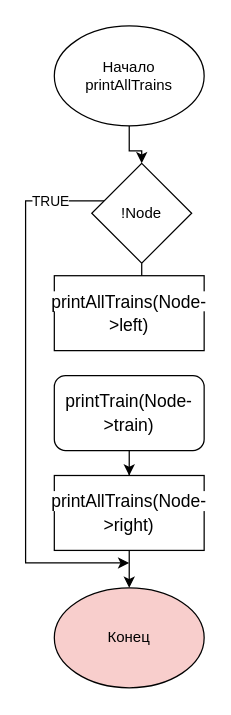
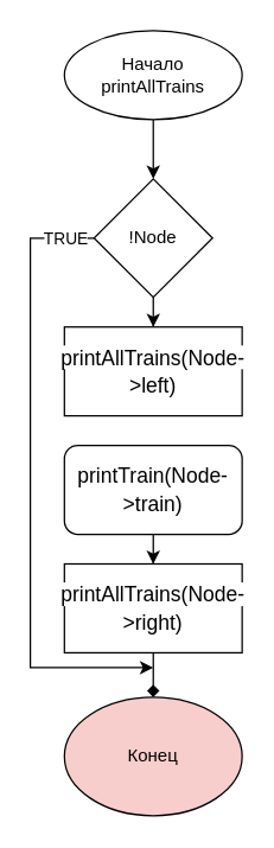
- <mxCell id="3" value="Начало&lt;br&gt;printAllTrains" style="ellipse;whiteSpace=wrap;html=1;" vertex="1" parent="1"><mxGeometry x="43" y="20" width="120" height="80" as="geometry" /></mxCell>
+ <mxCell id="3" value="Начало&lt;br&gt;printAllTrains" style="ellipse;whiteSpace=wrap;html=1;" vertex="1" parent="1"><mxGeometry x="43" y="20" width="120" height="60" as="geometry" /></mxCell>
- <mxCell id="7" value="!Node" style="rhombus;whiteSpace=wrap;html=1;" vertex="1" parent="1"><mxGeometry x="73" y="130" width="80" height="80" as="geometry" /></mxCell>
+ <mxCell id="7" value="!Node" style="rhombus;whiteSpace=wrap;html=1;" vertex="1" parent="1"><mxGeometry x="63" y="120" width="80" height="80" as="geometry" /></mxCell>
- <mxCell id="11" style="edgeStyle=orthogonalEdgeStyle;rounded=0;orthogonalLoop=1;jettySize=auto;html=1;entryX=0.5;entryY=0;entryDx=0;entryDy=0;" edge="1" parent="1" source="12" target="13"><mxGeometry relative="1" as="geometry" /></mxCell>
+ <mxCell id="11" style="edgeStyle=orthogonalEdgeStyle;rounded=0;orthogonalLoop=1;jettySize=auto;html=1;entryX=0.5;entryY=0;entryDx=0;entryDy=0;endArrow=diamond;" edge="1" parent="1" source="12" target="13"><mxGeometry relative="1" as="geometry" /></mxCell>
